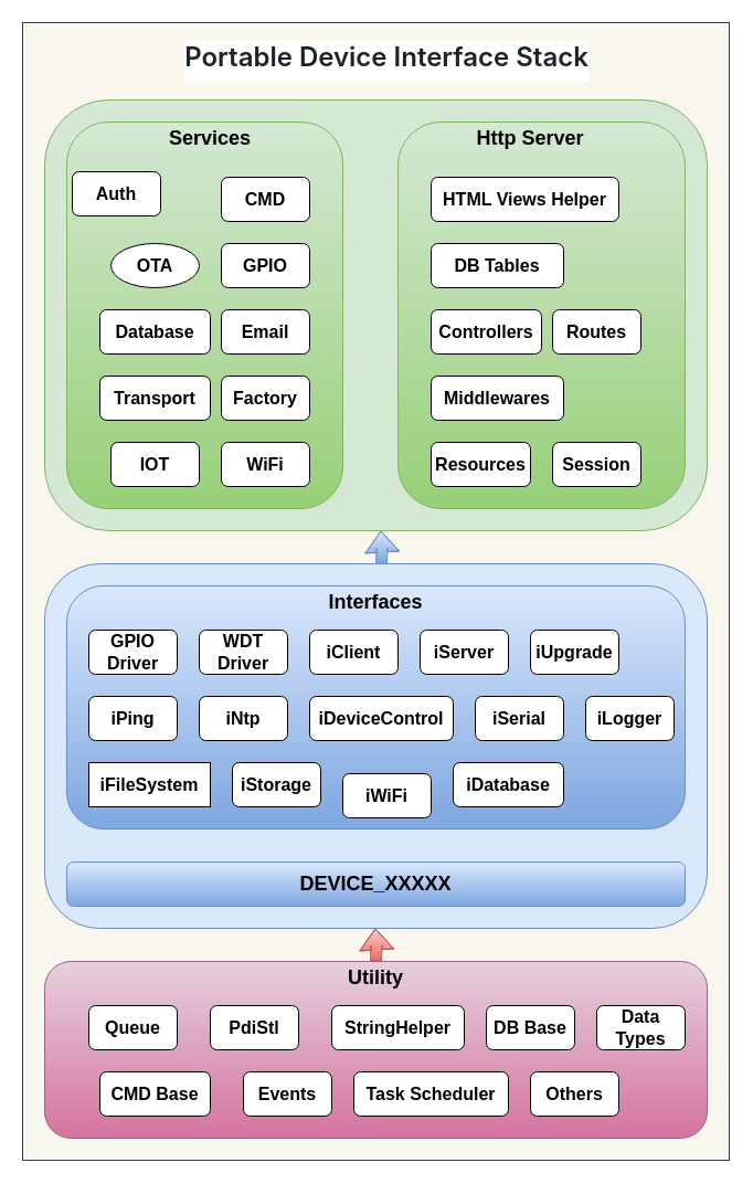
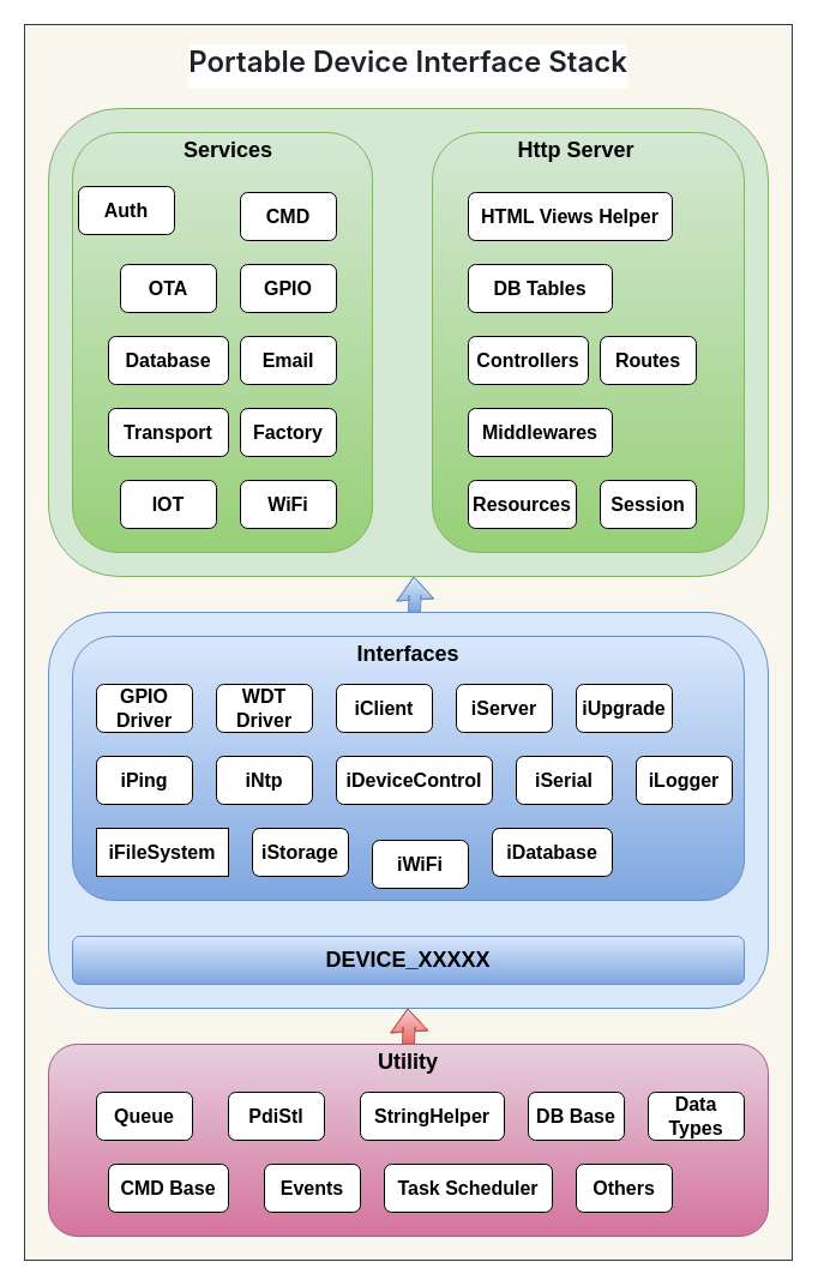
- <mxCell id="56" value="&lt;h1 style=&quot;box-sizing: border-box; margin-right: 0px; margin-bottom: var(--base-size-16); margin-left: 0px; font-weight: var(--base-text-weight-semibold, 600); line-height: 1.25; padding-bottom: 0.3em; border-bottom: 1px solid var(--borderColor-muted, var(--color-border-muted)); color: rgb(31, 35, 40); font-family: -apple-system, BlinkMacSystemFont, &amp;quot;Segoe UI&amp;quot;, &amp;quot;Noto Sans&amp;quot;, Helvetica, Arial, sans-serif, &amp;quot;Apple Color Emoji&amp;quot;, &amp;quot;Segoe UI Emoji&amp;quot;; text-align: start; background-color: rgb(255, 255, 255); margin-top: 0px !important;&quot; dir=&quot;auto&quot; class=&quot;heading-element&quot; tabindex=&quot;-1&quot;&gt;Portable Device Interface Stack&lt;/h1&gt;" style="text;html=1;align=center;verticalAlign=middle;whiteSpace=wrap;rounded=0;strokeWidth=3;" vertex="1" parent="1"><mxGeometry x="130" y="40" width="440" height="30" as="geometry" /></mxCell>
+ <mxCell id="56" value="&lt;h1 style=&quot;box-sizing: border-box; margin-right: 0px; margin-bottom: var(--base-size-16); margin-left: 0px; font-weight: var(--base-text-weight-semibold, 600); line-height: 1.25; padding-bottom: 0.3em; border-bottom: 1px solid var(--borderColor-muted, var(--color-border-muted)); color: rgb(31, 35, 40); font-family: -apple-system, BlinkMacSystemFont, &amp;quot;Segoe UI&amp;quot;, &amp;quot;Noto Sans&amp;quot;, Helvetica, Arial, sans-serif, &amp;quot;Apple Color Emoji&amp;quot;, &amp;quot;Segoe UI Emoji&amp;quot;; text-align: start; background-color: rgb(255, 255, 255); margin-top: 0px !important;&quot; dir=&quot;auto&quot; class=&quot;heading-element&quot; tabindex=&quot;-1&quot;&gt;Portable Device Interface Stack&lt;/h1&gt;" style="text;html=1;align=center;verticalAlign=middle;whiteSpace=wrap;rounded=0;strokeWidth=3;" vertex="1" parent="1"><mxGeometry x="120" y="40" width="440" height="30" as="geometry" /></mxCell>
- <mxCell id="11" value="&lt;font style=&quot;font-size: 16px;&quot;&gt;&lt;b style=&quot;&quot;&gt;OTA&lt;/b&gt;&lt;/font&gt;" style="ellipse;whiteSpace=wrap;html=1;" vertex="1" parent="1"><mxGeometry x="100" y="220" width="80" height="40" as="geometry" /></mxCell>
+ <mxCell id="11" value="&lt;font style=&quot;font-size: 16px;&quot;&gt;&lt;b style=&quot;&quot;&gt;OTA&lt;/b&gt;&lt;/font&gt;" style="rounded=1;whiteSpace=wrap;html=1;" vertex="1" parent="1"><mxGeometry x="100" y="220" width="80" height="40" as="geometry" /></mxCell>
